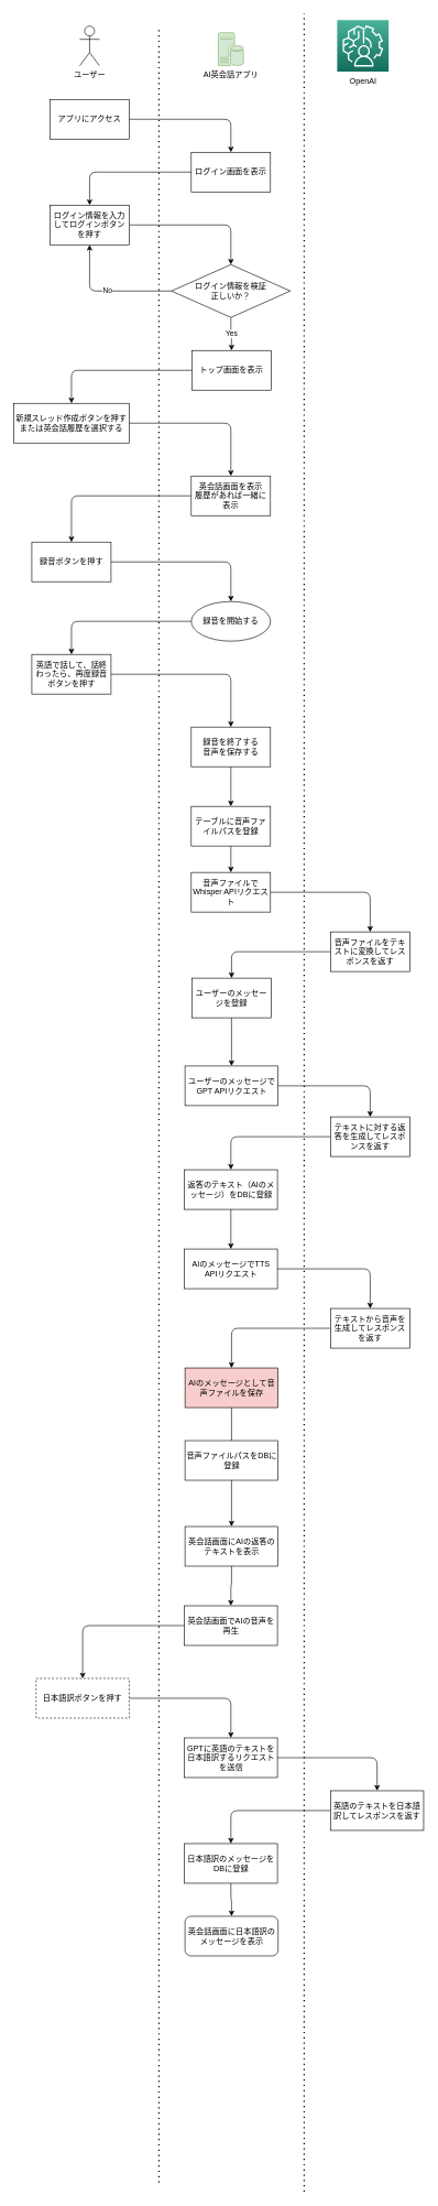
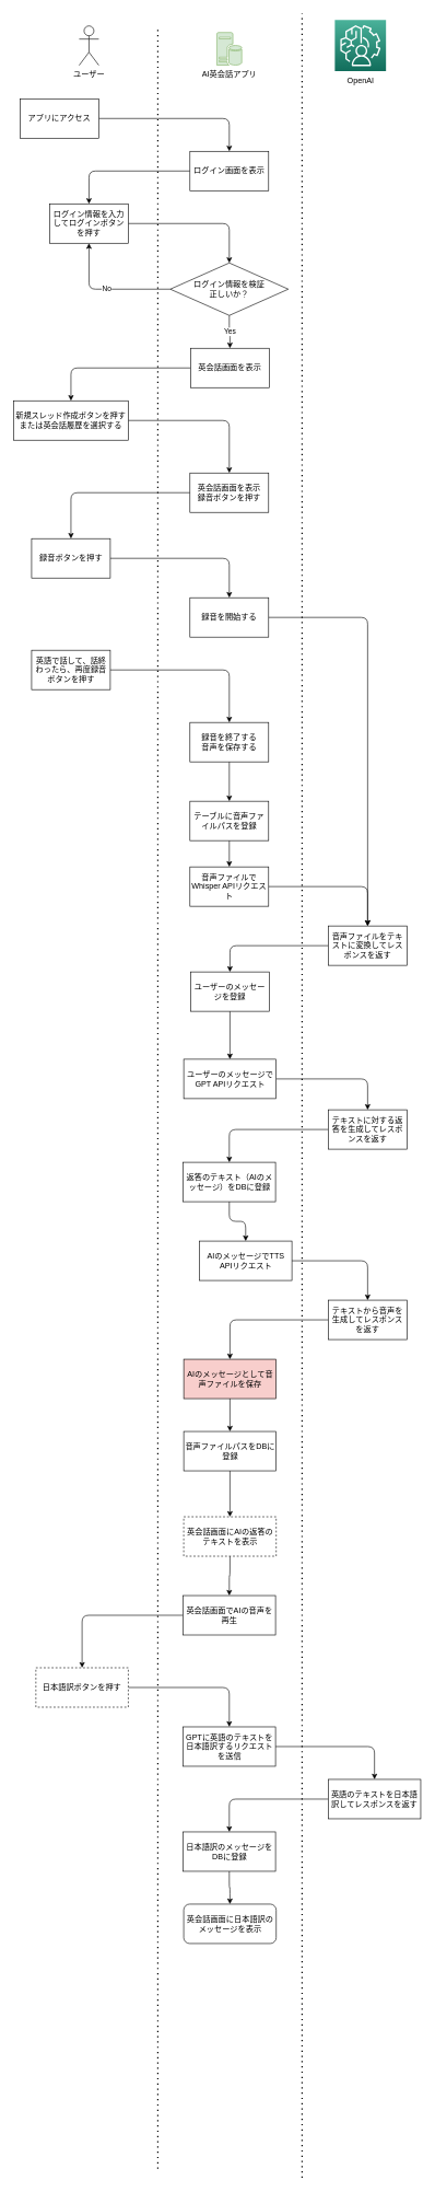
- <mxCell id="6" value="アプリにアクセス" style="rounded=0;whiteSpace=wrap;html=1;fontColor=default;" parent="1" vertex="1"><mxGeometry x="75" y="150" width="120" height="60" as="geometry" /></mxCell>
+ <mxCell id="6" value="アプリにアクセス" style="rounded=0;whiteSpace=wrap;html=1;fontColor=default;" parent="1" vertex="1"><mxGeometry x="30" y="150" width="120" height="60" as="geometry" /></mxCell>
- <mxCell id="15" value="トップ画面を表示" style="rounded=0;whiteSpace=wrap;html=1;fontColor=default;" parent="1" vertex="1"><mxGeometry x="290" y="530" width="120" height="60" as="geometry" /></mxCell>
+ <mxCell id="15" value="英会話画面を表示" style="rounded=0;whiteSpace=wrap;html=1;fontColor=default;" parent="1" vertex="1"><mxGeometry x="290" y="530" width="120" height="60" as="geometry" /></mxCell>
- <mxCell id="21" value="英会話画面を表示&lt;br&gt;履歴があれば一緒に表示" style="rounded=0;whiteSpace=wrap;html=1;fontColor=default;" parent="1" vertex="1"><mxGeometry x="289" y="720" width="120" height="60" as="geometry" /></mxCell>
+ <mxCell id="21" value="英会話画面を表示&lt;br&gt;録音ボタンを押す" style="rounded=0;whiteSpace=wrap;html=1;fontColor=default;" parent="1" vertex="1"><mxGeometry x="289" y="720" width="120" height="60" as="geometry" /></mxCell>
- <mxCell id="25" value="録音を開始する" style="ellipse;whiteSpace=wrap;html=1;fontColor=default;" parent="1" vertex="1"><mxGeometry x="289" y="910" width="120" height="60" as="geometry" /></mxCell>
+ <mxCell id="25" value="録音を開始する" style="rounded=0;whiteSpace=wrap;html=1;fontColor=default;" parent="1" vertex="1"><mxGeometry x="289" y="910" width="120" height="60" as="geometry" /></mxCell>
- <mxCell id="24" style="edgeStyle=orthogonalEdgeStyle;html=1;fontColor=default;" parent="1" source="25" target="27" edge="1"><mxGeometry relative="1" as="geometry" /></mxCell>
+ <mxCell id="24" style="edgeStyle=orthogonalEdgeStyle;html=1;fontColor=default;" parent="1" source="25" target="35" edge="1"><mxGeometry relative="1" as="geometry" /></mxCell>
- <mxCell id="45" value="AIのメッセージでTTS APIリクエスト" style="rounded=0;whiteSpace=wrap;html=1;fontColor=default;" parent="1" vertex="1"><mxGeometry x="278.5" y="1890" width="141" height="60" as="geometry" /></mxCell>
+ <mxCell id="45" value="AIのメッセージでTTS APIリクエスト" style="rounded=0;whiteSpace=wrap;html=1;fontColor=default;" parent="1" vertex="1"><mxGeometry x="303.5" y="1890" width="141" height="60" as="geometry" /></mxCell>
- <mxCell id="48" style="edgeStyle=orthogonalEdgeStyle;html=1;fontColor=default;endArrow=none;" parent="1" source="49" target="51" edge="1"><mxGeometry relative="1" as="geometry" /></mxCell>
+ <mxCell id="48" style="edgeStyle=orthogonalEdgeStyle;html=1;fontColor=default;" parent="1" source="49" target="51" edge="1"><mxGeometry relative="1" as="geometry" /></mxCell>
- <mxCell id="53" value="英会話画面にAIの返答のテキストを表示" style="rounded=0;whiteSpace=wrap;html=1;fontColor=default;" parent="1" vertex="1"><mxGeometry x="279.5" y="2310" width="141" height="60" as="geometry" /></mxCell>
+ <mxCell id="53" value="英会話画面にAIの返答のテキストを表示" style="rounded=0;whiteSpace=wrap;html=1;fontColor=default;dashed=1;" parent="1" vertex="1"><mxGeometry x="279.5" y="2310" width="141" height="60" as="geometry" /></mxCell>
